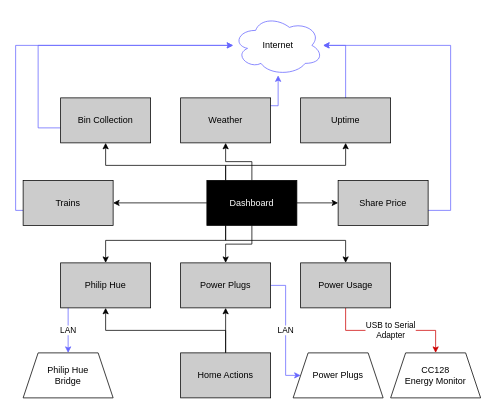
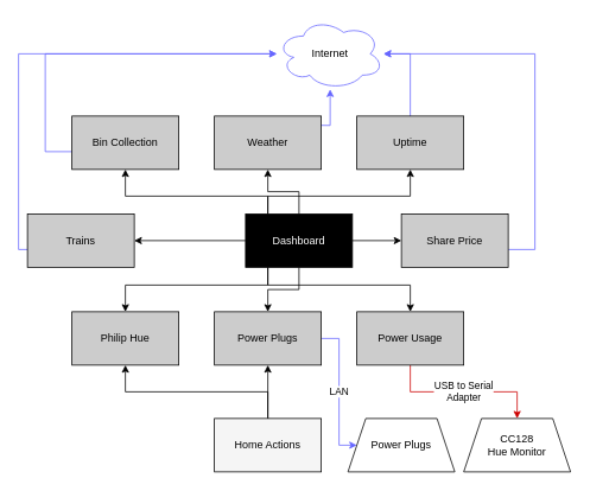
- <mxCell id="16" value="LAN" style="edgeStyle=orthogonalEdgeStyle;rounded=0;orthogonalLoop=1;jettySize=auto;html=1;fontColor=#000000;strokeColor=#6666FF;" edge="1" parent="1" source="17" target="31"><mxGeometry relative="1" as="geometry"><Array as="points"><mxPoint x="90" y="450" /><mxPoint x="90" y="450" /></Array></mxGeometry></mxCell>
- <mxCell id="31" value="Philip Hue&lt;br&gt;Bridge" style="shape=trapezoid;perimeter=trapezoidPerimeter;whiteSpace=wrap;html=1;fixedSize=1;" vertex="1" parent="1"><mxGeometry x="30" y="470" width="120" height="60" as="geometry" /></mxCell>
- <mxCell id="15" value="Home Actions" style="rounded=0;whiteSpace=wrap;html=1;fillColor=#CCCCCC;fontColor=#000000;" vertex="1" parent="1"><mxGeometry x="240" y="470" width="120" height="60" as="geometry" /></mxCell>
+ <mxCell id="15" value="Home Actions" style="rounded=0;whiteSpace=wrap;html=1;fillColor=#f5f5f5;fontColor=#000000;" vertex="1" parent="1"><mxGeometry x="240" y="470" width="120" height="60" as="geometry" /></mxCell>
- <mxCell id="32" value="CC128&lt;br&gt;Energy Monitor" style="shape=trapezoid;perimeter=trapezoidPerimeter;whiteSpace=wrap;html=1;fixedSize=1;" vertex="1" parent="1"><mxGeometry x="520" y="470" width="120" height="60" as="geometry" /></mxCell>
+ <mxCell id="32" value="CC128&lt;br&gt;Hue Monitor" style="shape=trapezoid;perimeter=trapezoidPerimeter;whiteSpace=wrap;html=1;fixedSize=1;" vertex="1" parent="1"><mxGeometry x="520" y="470" width="120" height="60" as="geometry" /></mxCell>
